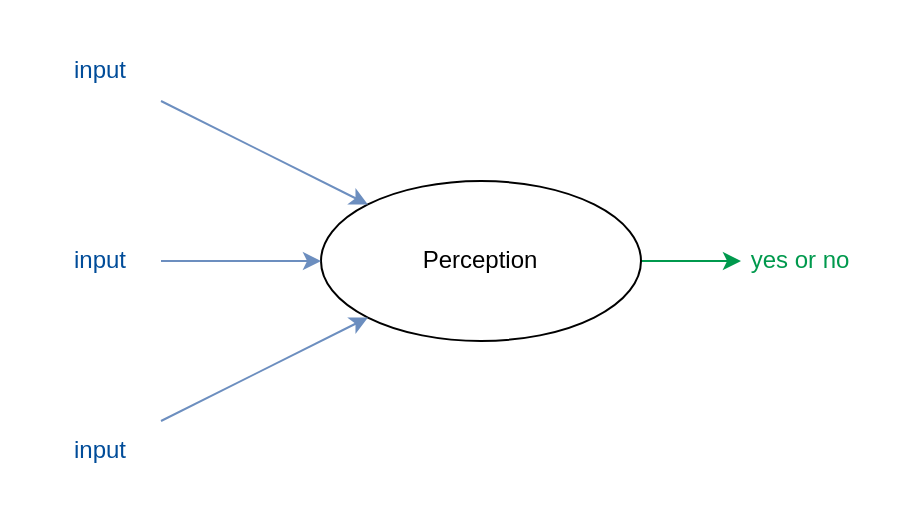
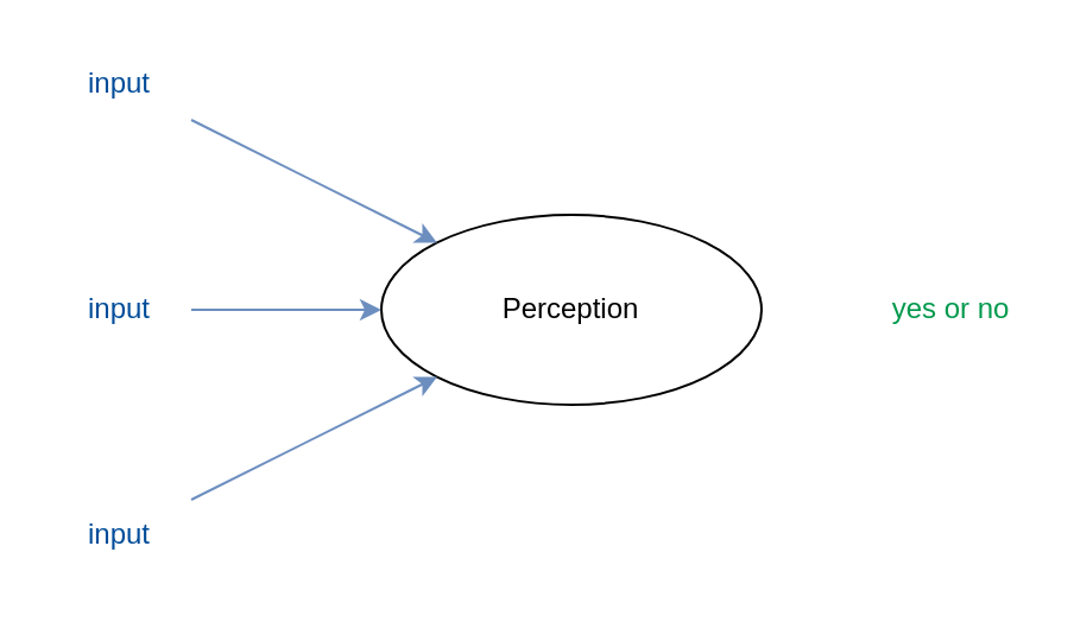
- <mxCell id="2" style="edgeStyle=orthogonalEdgeStyle;rounded=0;orthogonalLoop=1;jettySize=auto;html=1;entryX=0;entryY=0.5;entryDx=0;entryDy=0;fontColor=#00994D;strokeColor=#00994D;" edge="1" parent="1" source="3" target="10"><mxGeometry relative="1" as="geometry" /></mxCell>
